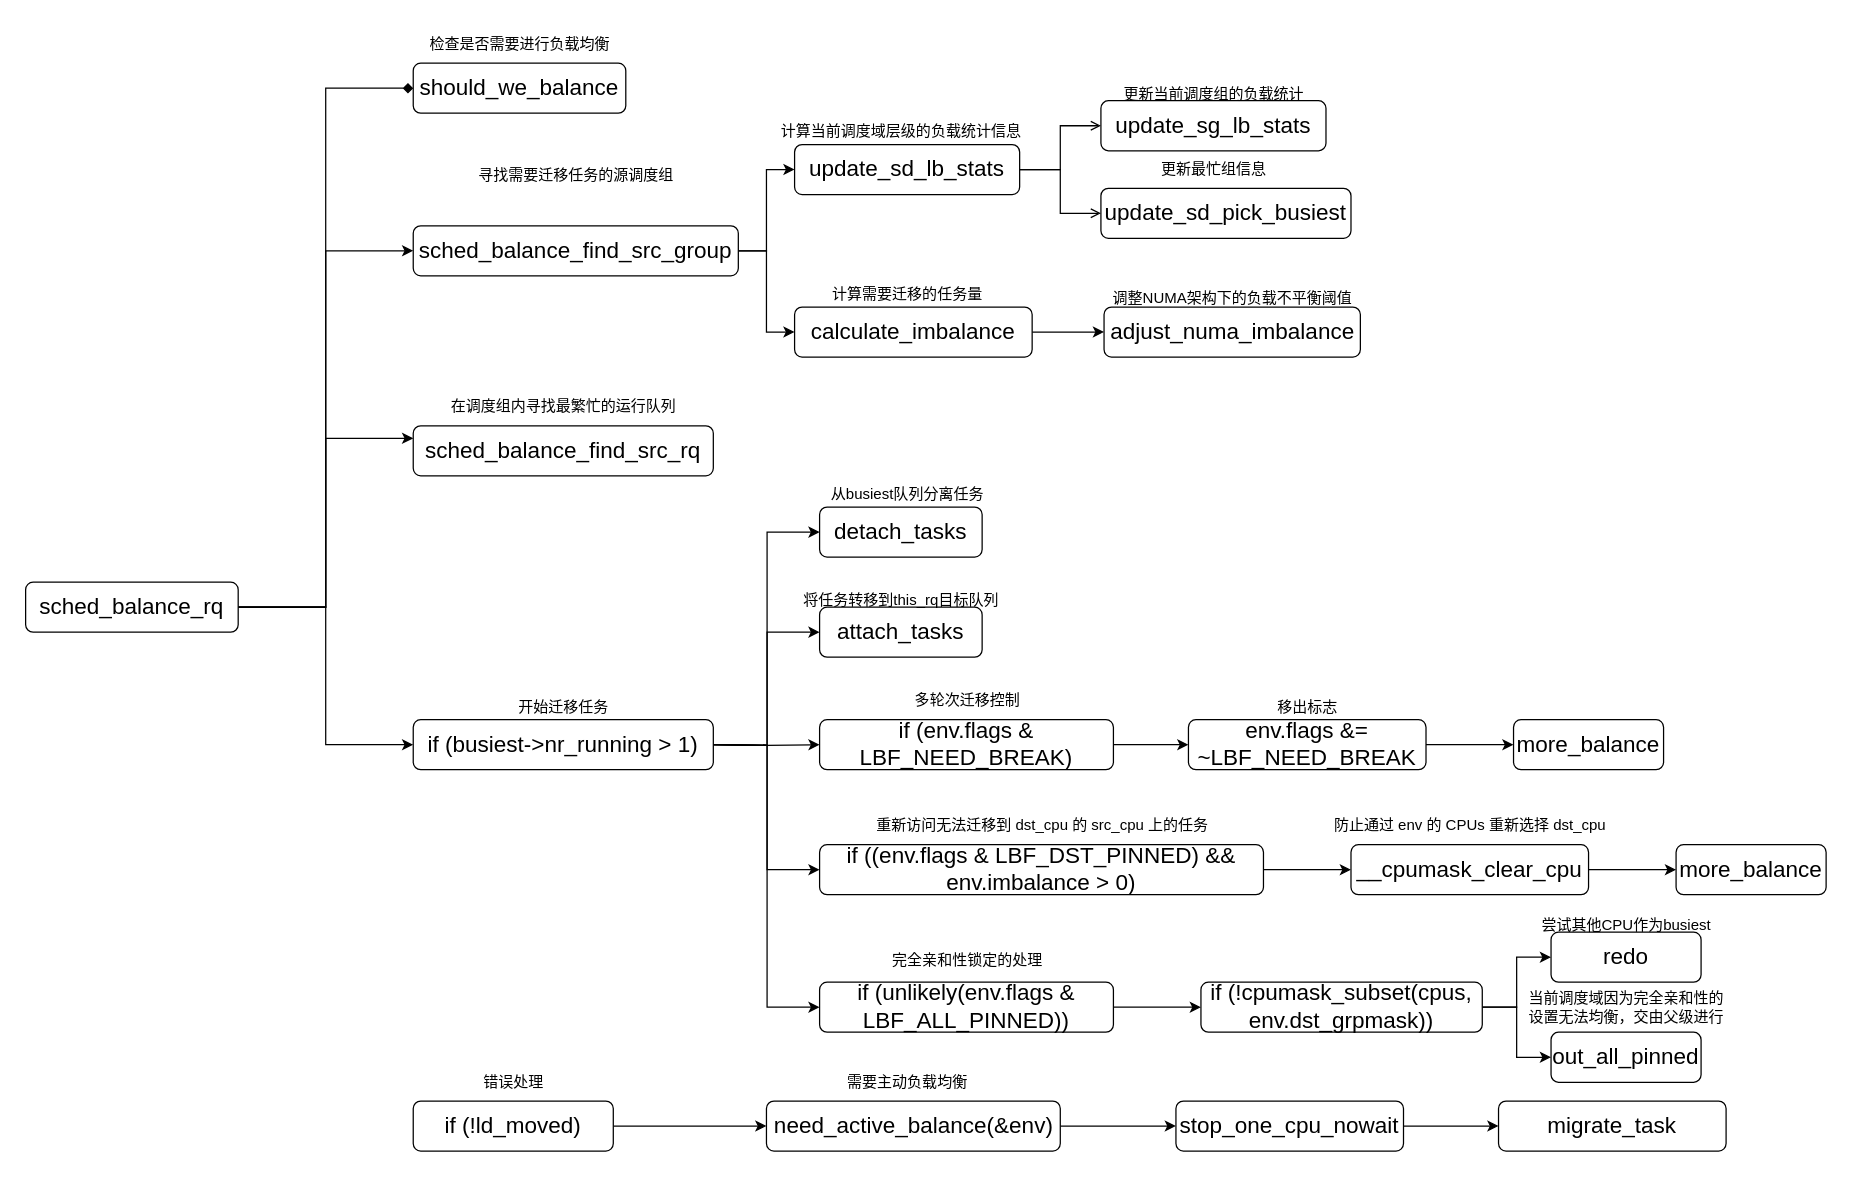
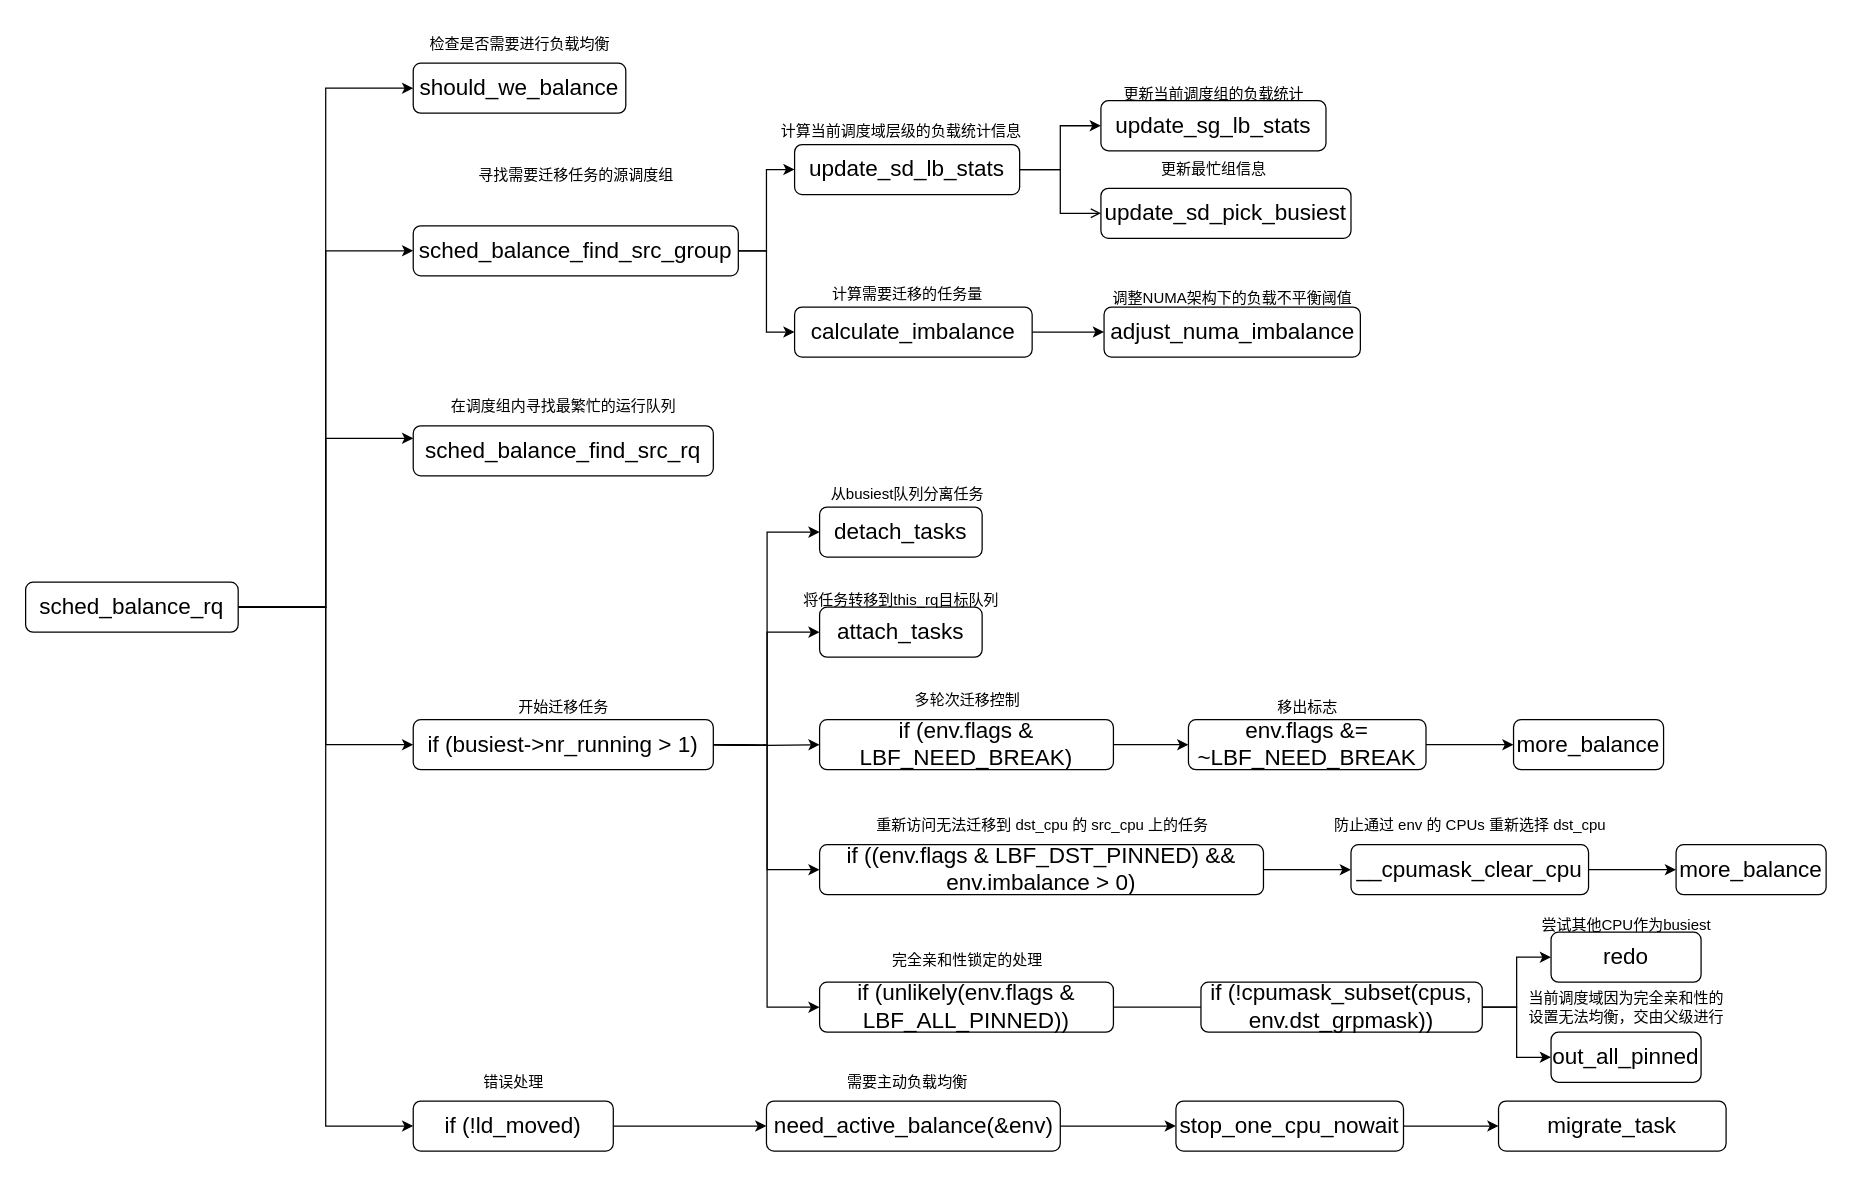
- <mxCell id="2" style="edgeStyle=orthogonalEdgeStyle;rounded=0;orthogonalLoop=1;jettySize=auto;html=1;exitX=1;exitY=0.5;exitDx=0;exitDy=0;entryX=0;entryY=0.5;entryDx=0;entryDy=0;endArrow=diamond;" edge="1" parent="1" source="7" target="8"><mxGeometry relative="1" as="geometry" /></mxCell>
+ <mxCell id="2" style="edgeStyle=orthogonalEdgeStyle;rounded=0;orthogonalLoop=1;jettySize=auto;html=1;exitX=1;exitY=0.5;exitDx=0;exitDy=0;entryX=0;entryY=0.5;entryDx=0;entryDy=0;" edge="1" parent="1" source="7" target="8"><mxGeometry relative="1" as="geometry" /></mxCell>
- <mxCell id="14" style="edgeStyle=orthogonalEdgeStyle;rounded=0;orthogonalLoop=1;jettySize=auto;html=1;exitX=1;exitY=0.5;exitDx=0;exitDy=0;entryX=0;entryY=0.5;entryDx=0;entryDy=0;endArrow=open;" edge="1" parent="1" source="16" target="20"><mxGeometry relative="1" as="geometry" /></mxCell>
+ <mxCell id="14" style="edgeStyle=orthogonalEdgeStyle;rounded=0;orthogonalLoop=1;jettySize=auto;html=1;exitX=1;exitY=0.5;exitDx=0;exitDy=0;entryX=0;entryY=0.5;entryDx=0;entryDy=0;" edge="1" parent="1" source="16" target="20"><mxGeometry relative="1" as="geometry" /></mxCell>
+ <mxCell id="6" style="edgeStyle=orthogonalEdgeStyle;rounded=0;orthogonalLoop=1;jettySize=auto;html=1;exitX=1;exitY=0.5;exitDx=0;exitDy=0;entryX=0;entryY=0.5;entryDx=0;entryDy=0;" edge="1" parent="1" source="7" target="65"><mxGeometry relative="1" as="geometry" /></mxCell>
- <mxCell id="53" style="edgeStyle=orthogonalEdgeStyle;rounded=0;orthogonalLoop=1;jettySize=auto;html=1;exitX=1;exitY=0.5;exitDx=0;exitDy=0;entryX=0;entryY=0.5;entryDx=0;entryDy=0;" edge="1" parent="1" source="54" target="61"><mxGeometry relative="1" as="geometry" /></mxCell>
+ <mxCell id="53" style="edgeStyle=orthogonalEdgeStyle;rounded=0;orthogonalLoop=1;jettySize=auto;html=1;exitX=1;exitY=0.5;exitDx=0;exitDy=0;entryX=0;entryY=0.5;entryDx=0;entryDy=0;endArrow=none;" edge="1" parent="1" source="54" target="61"><mxGeometry relative="1" as="geometry" /></mxCell>
